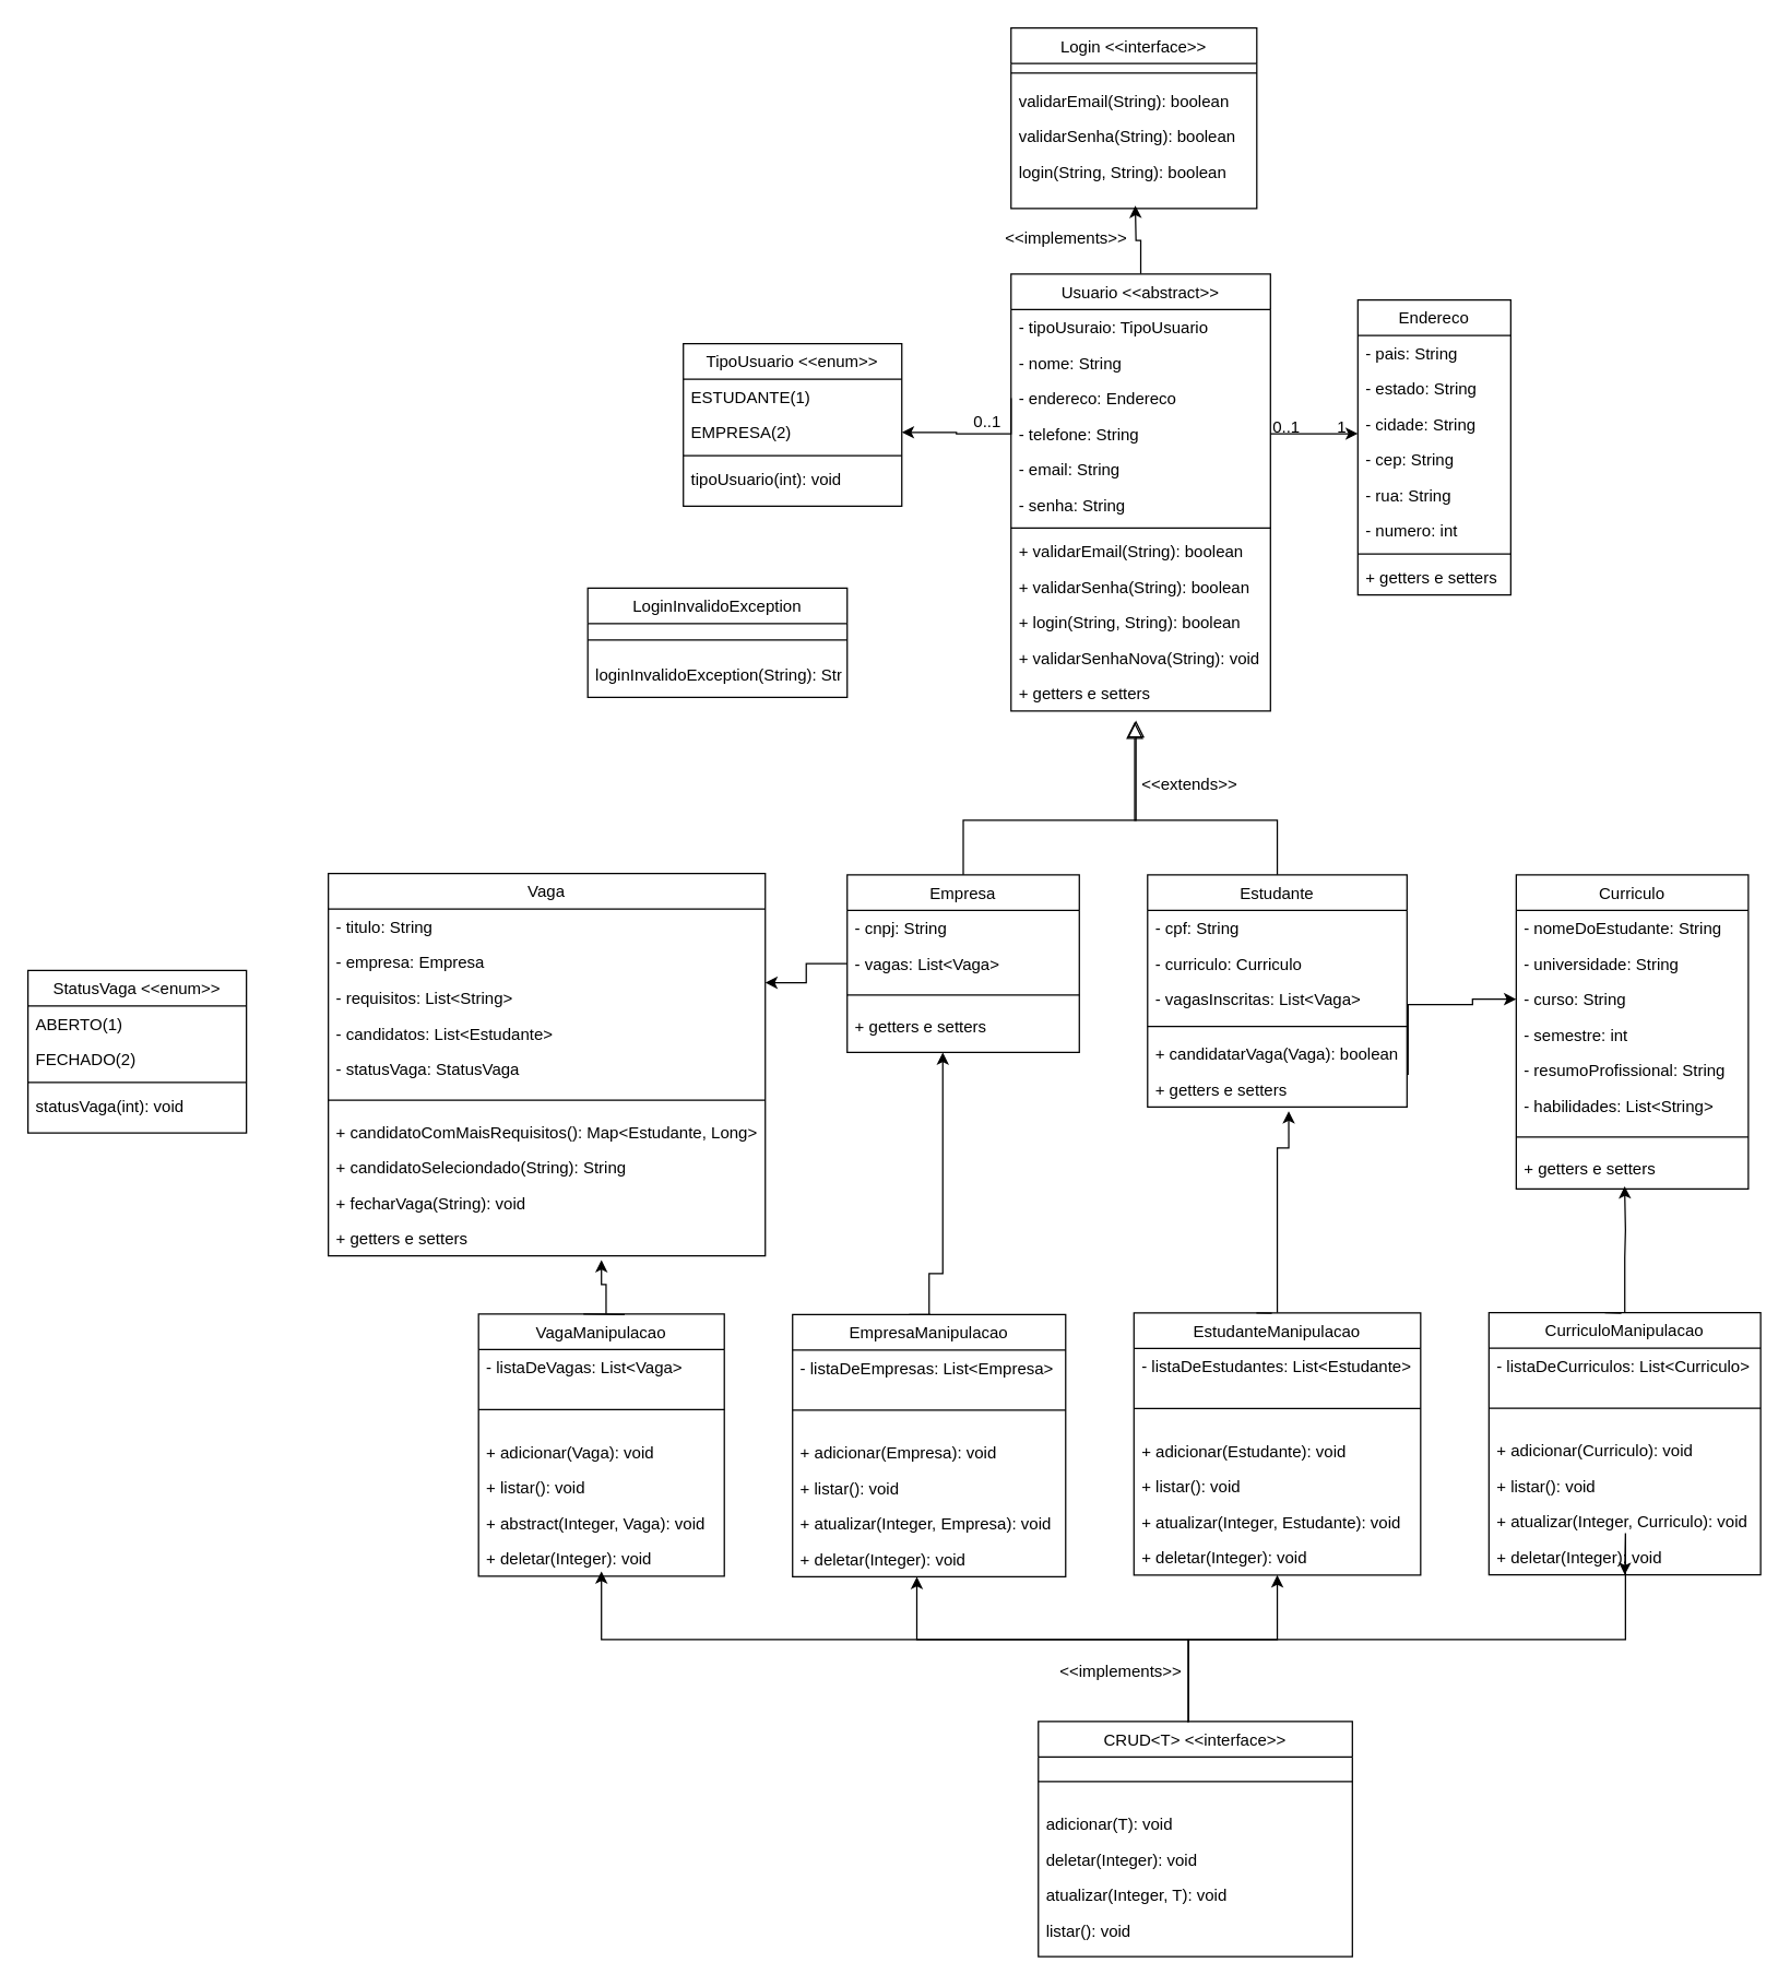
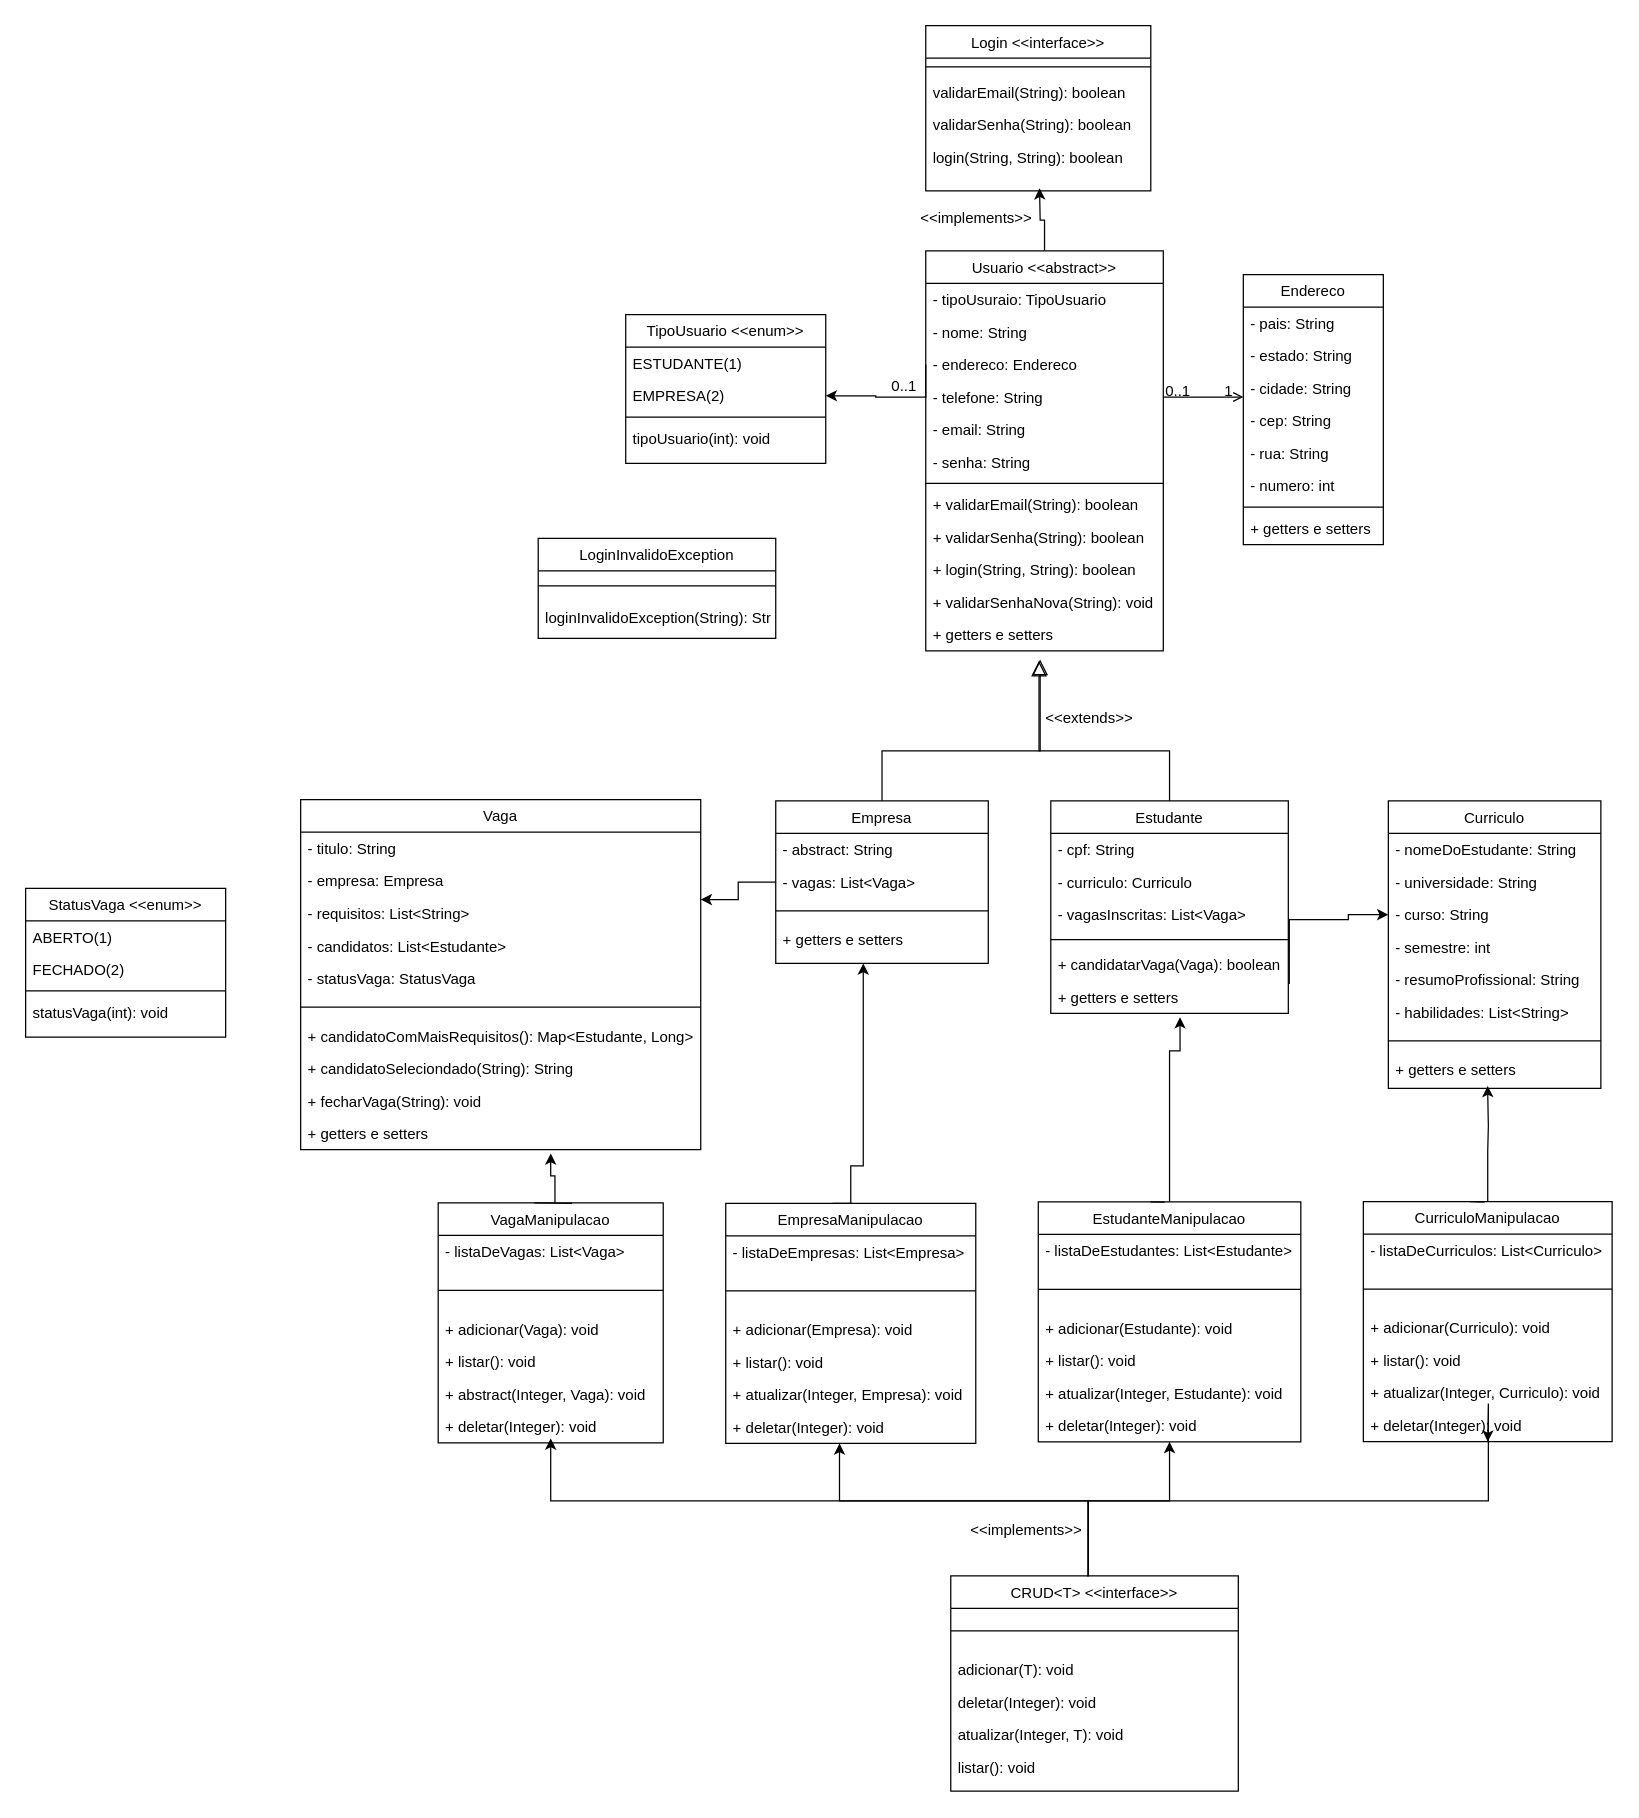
- <mxCell id="32" value="" style="endArrow=classic;shadow=0;strokeWidth=1;rounded=0;endFill=1;edgeStyle=elbowEdgeStyle;elbow=vertical;exitX=1;exitY=0.5;exitDx=0;exitDy=0;" parent="1" source="7" target="23" edge="1"><mxGeometry x="0.5" y="41" relative="1" as="geometry"><mxPoint x="890" y="320" as="sourcePoint" /><mxPoint x="1000" y="292" as="targetPoint" /><mxPoint x="-40" y="32" as="offset" /></mxGeometry></mxCell>
+ <mxCell id="32" value="" style="endArrow=open;shadow=0;strokeWidth=1;rounded=0;endFill=1;edgeStyle=elbowEdgeStyle;elbow=vertical;exitX=1;exitY=0.5;exitDx=0;exitDy=0;" parent="1" source="7" target="23" edge="1"><mxGeometry x="0.5" y="41" relative="1" as="geometry"><mxPoint x="890" y="320" as="sourcePoint" /><mxPoint x="1000" y="292" as="targetPoint" /><mxPoint x="-40" y="32" as="offset" /></mxGeometry></mxCell>
- <mxCell id="18" value="- cnpj: String" style="text;align=left;verticalAlign=top;spacingLeft=4;spacingRight=4;overflow=hidden;rotatable=0;points=[[0,0.5],[1,0.5]];portConstraint=eastwest;rounded=0;shadow=0;html=0;" parent="17" vertex="1"><mxGeometry y="26" width="170" height="26" as="geometry" /></mxCell>
+ <mxCell id="18" value="- abstract: String" style="text;align=left;verticalAlign=top;spacingLeft=4;spacingRight=4;overflow=hidden;rotatable=0;points=[[0,0.5],[1,0.5]];portConstraint=eastwest;rounded=0;shadow=0;html=0;" parent="17" vertex="1"><mxGeometry y="26" width="170" height="26" as="geometry" /></mxCell>
